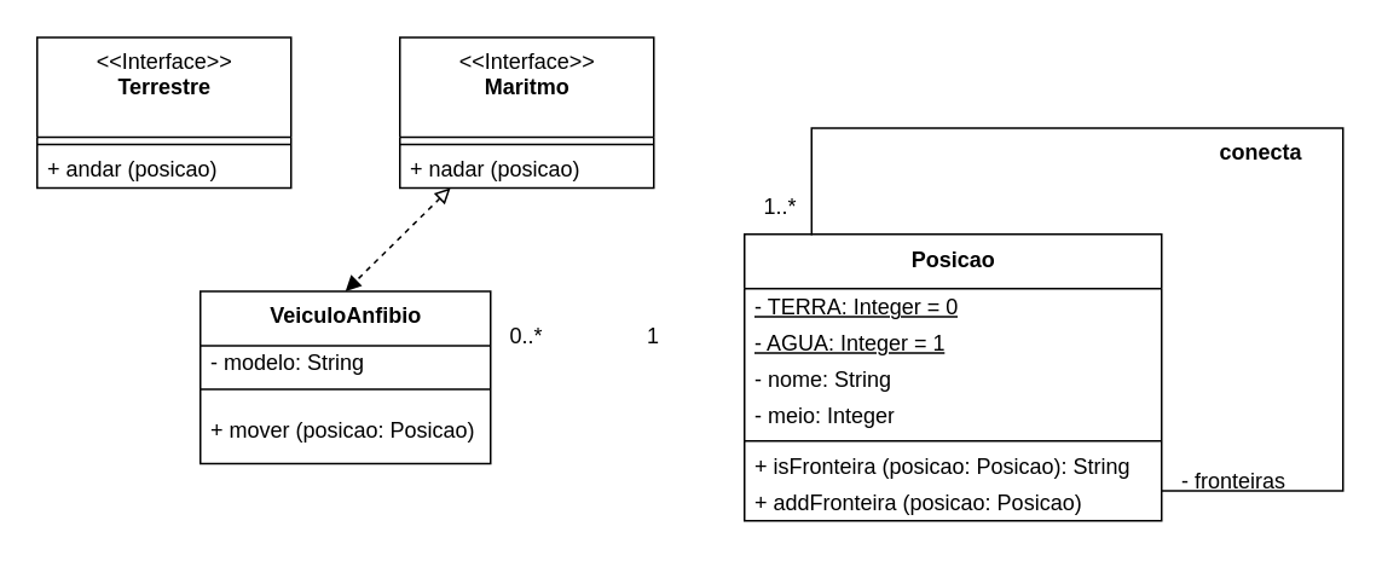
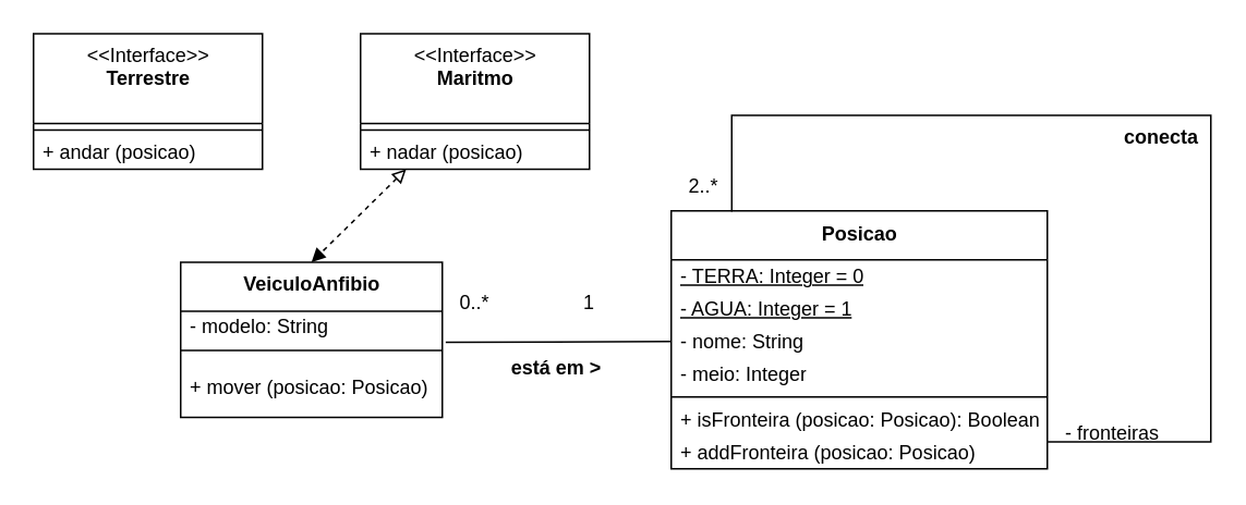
- <mxCell id="28" value="&lt;b&gt;conecta&lt;/b&gt;" style="text;html=1;strokeColor=none;fillColor=none;align=center;verticalAlign=middle;whiteSpace=wrap;rounded=0;fontColor=#030303;" vertex="1" parent="1"><mxGeometry x="665" y="68.5" width="60" height="30" as="geometry" /></mxCell>
+ <mxCell id="28" value="&lt;b&gt;conecta&lt;/b&gt;" style="text;html=1;strokeColor=none;fillColor=none;align=center;verticalAlign=middle;whiteSpace=wrap;rounded=0;fontColor=#030303;" vertex="1" parent="1"><mxGeometry x="680" y="68.5" width="60" height="30" as="geometry" /></mxCell>
- <mxCell id="27" value="1..*" style="text;html=1;strokeColor=none;fillColor=none;align=center;verticalAlign=middle;whiteSpace=wrap;rounded=0;fontColor=#030303;" vertex="1" parent="1"><mxGeometry x="400" y="98.5" width="60" height="30" as="geometry" /></mxCell>
+ <mxCell id="27" value="2..*" style="text;html=1;strokeColor=none;fillColor=none;align=center;verticalAlign=middle;whiteSpace=wrap;rounded=0;fontColor=#030303;" vertex="1" parent="1"><mxGeometry x="400" y="98.5" width="60" height="30" as="geometry" /></mxCell>
+ <mxCell id="21" value="" style="endArrow=none;html=1;rounded=0;fontColor=#030303;entryX=0;entryY=0.5;entryDx=0;entryDy=0;exitX=1.013;exitY=0.95;exitDx=0;exitDy=0;exitPerimeter=0;" edge="1" parent="1" source="9" target="15"><mxGeometry width="50" height="50" relative="1" as="geometry"><mxPoint x="290" y="230" as="sourcePoint" /><mxPoint x="340" y="180" as="targetPoint" /></mxGeometry></mxCell>
+ <mxCell id="24" value="&lt;b&gt;está em &amp;gt;&lt;br&gt;&lt;/b&gt;" style="text;html=1;strokeColor=none;fillColor=none;align=center;verticalAlign=middle;whiteSpace=wrap;rounded=0;fontColor=#030303;" vertex="1" parent="1"><mxGeometry x="310" y="210" width="60" height="30" as="geometry" /></mxCell>
- <mxCell id="18" value="+ isFronteira (posicao: Posicao): String" style="text;html=1;strokeColor=none;fillColor=none;align=left;verticalAlign=middle;spacingLeft=4;spacingRight=4;overflow=hidden;rotatable=0;points=[[0,0.5],[1,0.5]];portConstraint=eastwest;" vertex="1" parent="12"><mxGeometry y="118" width="230" height="20" as="geometry" /></mxCell>
+ <mxCell id="18" value="+ isFronteira (posicao: Posicao): Boolean" style="text;html=1;strokeColor=none;fillColor=none;align=left;verticalAlign=middle;spacingLeft=4;spacingRight=4;overflow=hidden;rotatable=0;points=[[0,0.5],[1,0.5]];portConstraint=eastwest;" vertex="1" parent="12"><mxGeometry y="118" width="230" height="20" as="geometry" /></mxCell>
